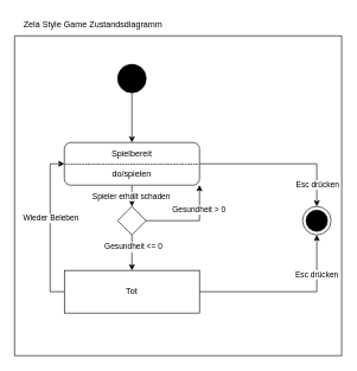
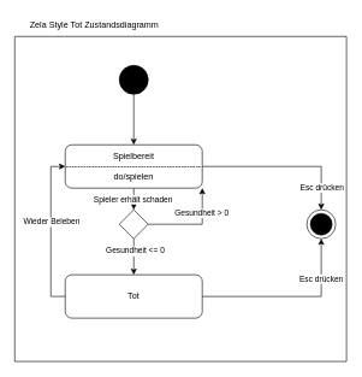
- <mxCell id="23" value="Zela Style Game Zustandsdiagramm" style="text;html=1;align=center;verticalAlign=middle;resizable=0;points=[];autosize=1;strokeColor=none;fillColor=none;" vertex="1" parent="1"><mxGeometry x="20" y="20" width="220" height="30" as="geometry" /></mxCell>
+ <mxCell id="23" value="Zela Style Tot Zustandsdiagramm" style="text;html=1;align=center;verticalAlign=middle;resizable=0;points=[];autosize=1;strokeColor=none;fillColor=none;" vertex="1" parent="1"><mxGeometry x="20" y="20" width="220" height="30" as="geometry" /></mxCell>
- <mxCell id="14" value="Tot" style="whiteSpace=wrap;html=1;rounded=0;" parent="2" vertex="1"><mxGeometry x="70" y="330" width="190" height="60" as="geometry" /></mxCell>
+ <mxCell id="14" value="Tot" style="rounded=1;whiteSpace=wrap;html=1;" parent="2" vertex="1"><mxGeometry x="70" y="330" width="190" height="60" as="geometry" /></mxCell>
